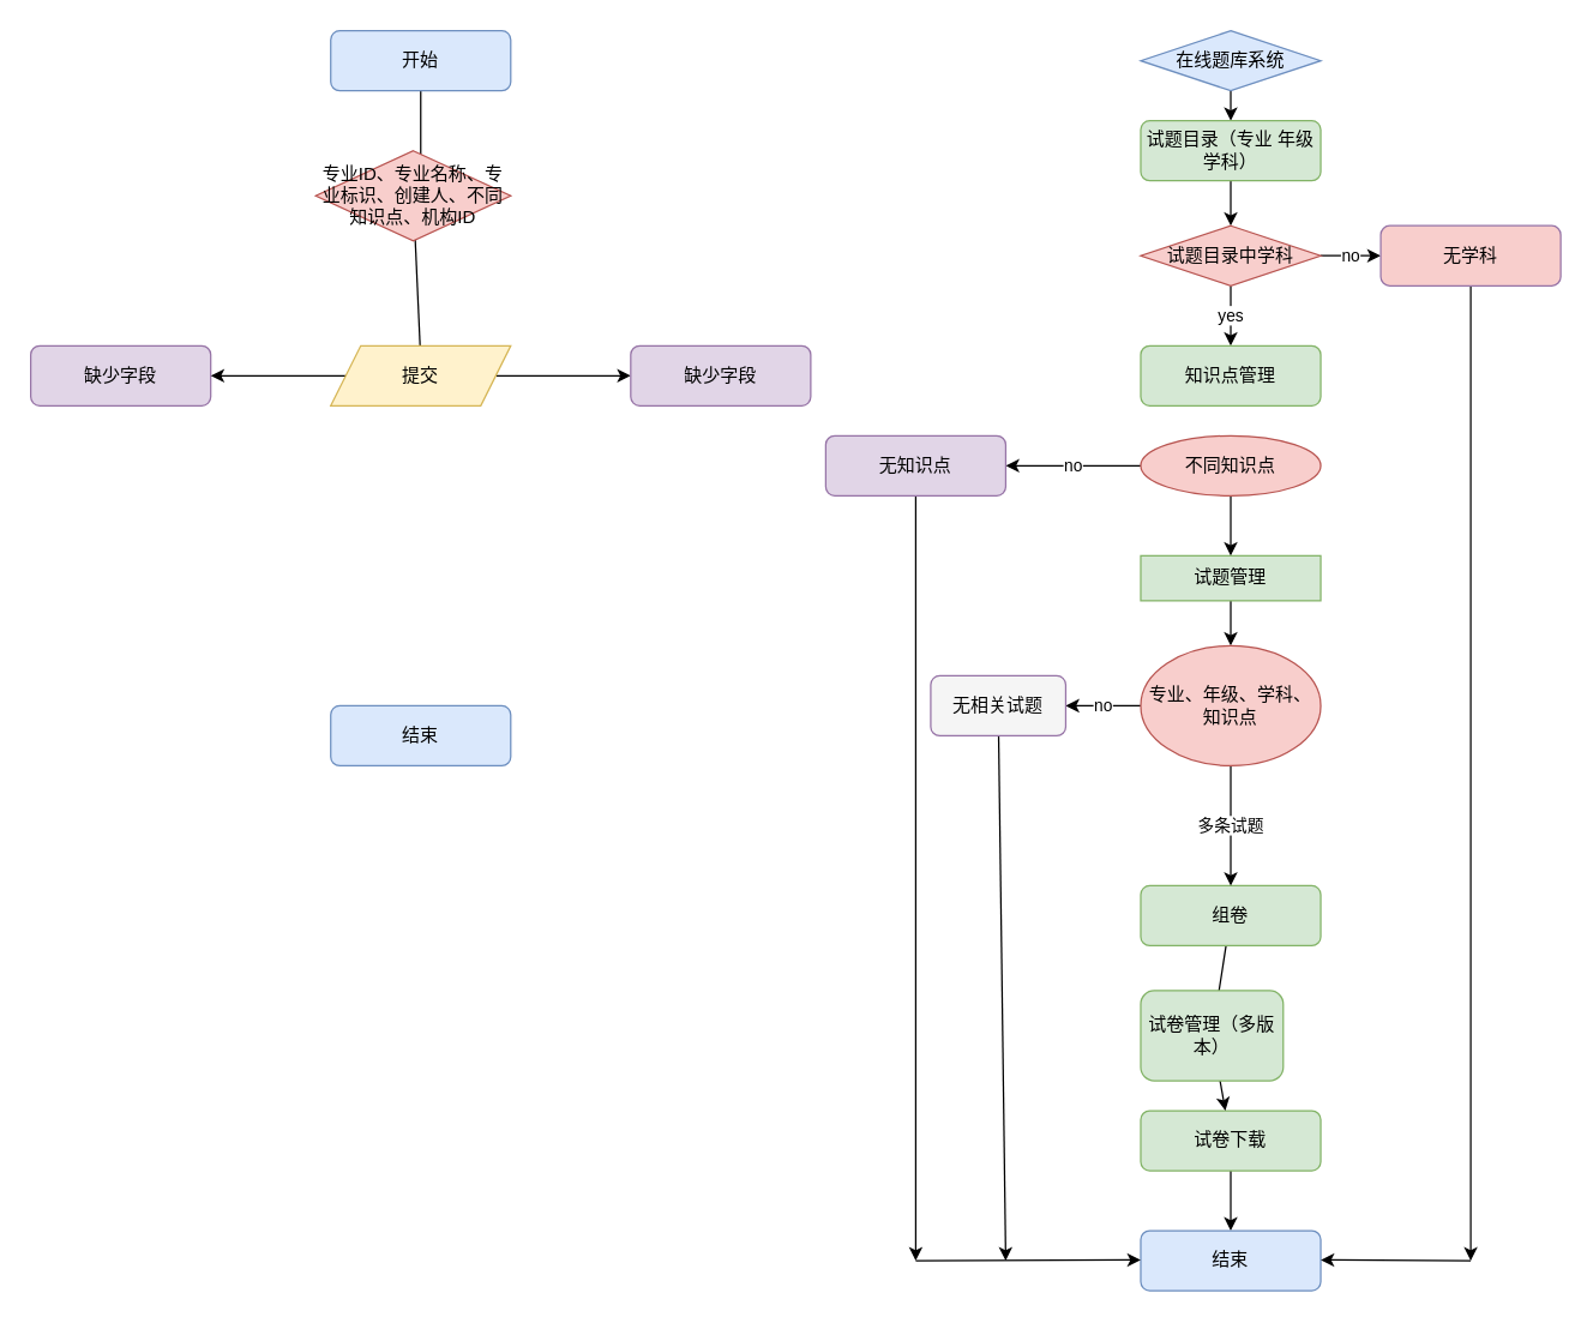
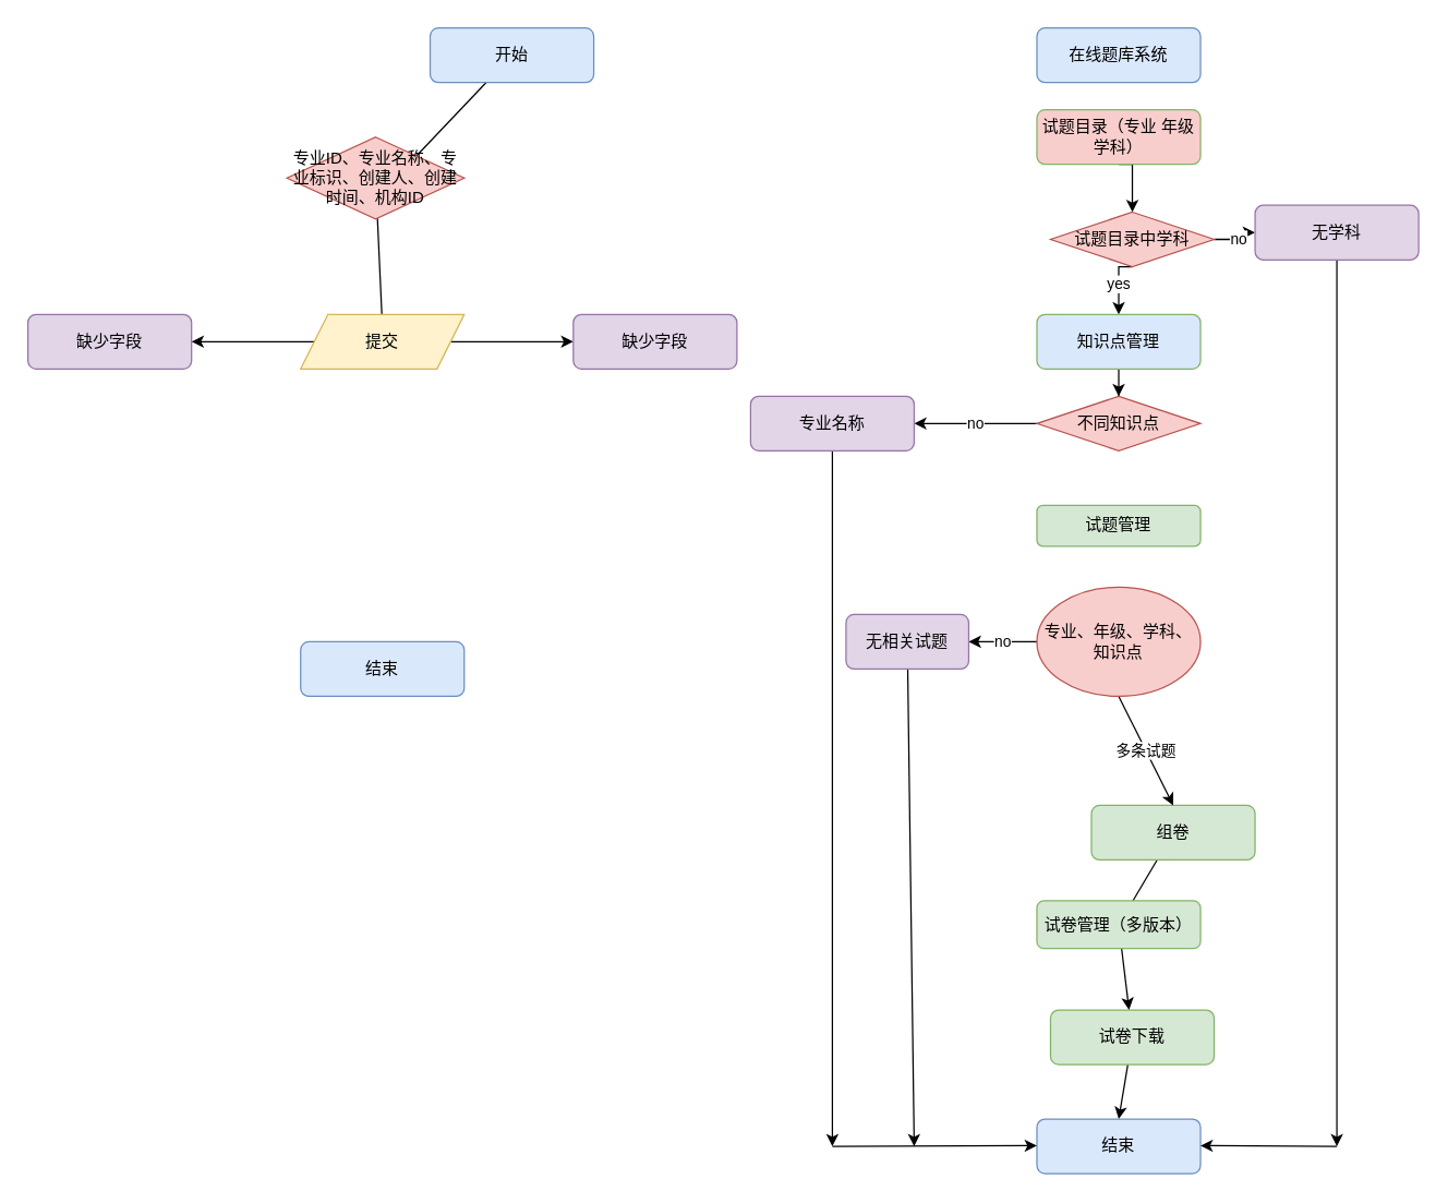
- <mxCell id="36" value="开始" style="rounded=1;whiteSpace=wrap;html=1;fillColor=#dae8fc;strokeColor=#6c8ebf;" vertex="1" parent="1"><mxGeometry x="220" y="20" width="120" height="40" as="geometry" /></mxCell>
+ <mxCell id="36" value="开始" style="rounded=1;whiteSpace=wrap;html=1;fillColor=#dae8fc;strokeColor=#6c8ebf;" vertex="1" parent="1"><mxGeometry x="315" y="20" width="120" height="40" as="geometry" /></mxCell>
- <mxCell id="3" value="&lt;font style=&quot;vertical-align: inherit&quot;&gt;&lt;font style=&quot;vertical-align: inherit&quot;&gt;在线题库系统&lt;/font&gt;&lt;/font&gt;" style="rhombus;whiteSpace=wrap;html=1;fontSize=12;glass=0;strokeWidth=1;shadow=0;fillColor=#dae8fc;strokeColor=#6c8ebf;" parent="1" vertex="1"><mxGeometry x="760" y="20" width="120" height="40" as="geometry" /></mxCell>
+ <mxCell id="3" value="&lt;font style=&quot;vertical-align: inherit&quot;&gt;&lt;font style=&quot;vertical-align: inherit&quot;&gt;在线题库系统&lt;/font&gt;&lt;/font&gt;" style="rounded=1;whiteSpace=wrap;html=1;fontSize=12;glass=0;strokeWidth=1;shadow=0;fillColor=#dae8fc;strokeColor=#6c8ebf;" parent="1" vertex="1"><mxGeometry x="760" y="20" width="120" height="40" as="geometry" /></mxCell>
- <mxCell id="2" style="edgeStyle=orthogonalEdgeStyle;rounded=0;orthogonalLoop=1;jettySize=auto;html=1;exitX=0.5;exitY=1;exitDx=0;exitDy=0;entryX=0.5;entryY=0;entryDx=0;entryDy=0;" edge="1" parent="1" source="3" target="5"><mxGeometry relative="1" as="geometry" /></mxCell>
- <mxCell id="5" value="&lt;font style=&quot;vertical-align: inherit&quot;&gt;&lt;font style=&quot;vertical-align: inherit&quot;&gt;&lt;font style=&quot;vertical-align: inherit&quot;&gt;&lt;font style=&quot;vertical-align: inherit&quot;&gt;试题目录（专业 年级 学科）&lt;/font&gt;&lt;/font&gt;&lt;/font&gt;&lt;/font&gt;" style="rounded=1;whiteSpace=wrap;html=1;fontSize=12;glass=0;strokeWidth=1;shadow=0;fillColor=#d5e8d4;strokeColor=#82b366;" vertex="1" parent="1"><mxGeometry x="760" y="80" width="120" height="40" as="geometry" /></mxCell>
+ <mxCell id="5" value="&lt;font style=&quot;vertical-align: inherit&quot;&gt;&lt;font style=&quot;vertical-align: inherit&quot;&gt;&lt;font style=&quot;vertical-align: inherit&quot;&gt;&lt;font style=&quot;vertical-align: inherit&quot;&gt;试题目录（专业 年级 学科）&lt;/font&gt;&lt;/font&gt;&lt;/font&gt;&lt;/font&gt;" style="rounded=1;whiteSpace=wrap;html=1;fontSize=12;glass=0;strokeWidth=1;shadow=0;fillColor=#f8cecc;strokeColor=#82b366;" vertex="1" parent="1"><mxGeometry x="760" y="80" width="120" height="40" as="geometry" /></mxCell>
- <mxCell id="39" value="专业ID、专业名称、专业标识、创建人、不同知识点、机构ID" style="rhombus;whiteSpace=wrap;html=1;fillColor=#f8cecc;strokeColor=#b85450;" vertex="1" parent="1"><mxGeometry x="210" y="100" width="130" height="60" as="geometry" /></mxCell>
+ <mxCell id="39" value="专业ID、专业名称、专业标识、创建人、创建时间、机构ID" style="rhombus;whiteSpace=wrap;html=1;fillColor=#f8cecc;strokeColor=#b85450;" vertex="1" parent="1"><mxGeometry x="210" y="100" width="130" height="60" as="geometry" /></mxCell>
- <mxCell id="8" value="&lt;font style=&quot;vertical-align: inherit&quot;&gt;&lt;font style=&quot;vertical-align: inherit&quot;&gt;试题目录中学科&lt;/font&gt;&lt;/font&gt;" style="rhombus;whiteSpace=wrap;html=1;fillColor=#f8cecc;strokeColor=#b85450;" vertex="1" parent="1"><mxGeometry x="760" y="150" width="120" height="40" as="geometry" /></mxCell>
+ <mxCell id="8" value="&lt;font style=&quot;vertical-align: inherit&quot;&gt;&lt;font style=&quot;vertical-align: inherit&quot;&gt;试题目录中学科&lt;/font&gt;&lt;/font&gt;" style="rhombus;whiteSpace=wrap;html=1;fillColor=#f8cecc;strokeColor=#b85450;" vertex="1" parent="1"><mxGeometry x="770" y="155" width="120" height="40" as="geometry" /></mxCell>
- <mxCell id="12" value="无学科" style="rounded=1;whiteSpace=wrap;html=1;fillColor=#f8cecc;strokeColor=#9673a6;" vertex="1" parent="1"><mxGeometry x="920" y="150" width="120" height="40" as="geometry" /></mxCell>
+ <mxCell id="12" value="无学科" style="rounded=1;whiteSpace=wrap;html=1;fillColor=#e1d5e7;strokeColor=#9673a6;" vertex="1" parent="1"><mxGeometry x="920" y="150" width="120" height="40" as="geometry" /></mxCell>
- <mxCell id="10" value="&lt;font style=&quot;vertical-align: inherit&quot;&gt;&lt;font style=&quot;vertical-align: inherit&quot;&gt;知识点管理&lt;/font&gt;&lt;/font&gt;" style="rounded=1;whiteSpace=wrap;html=1;fontSize=12;glass=0;strokeWidth=1;shadow=0;fillColor=#d5e8d4;strokeColor=#82b366;" vertex="1" parent="1"><mxGeometry x="760" y="230" width="120" height="40" as="geometry" /></mxCell>
+ <mxCell id="10" value="&lt;font style=&quot;vertical-align: inherit&quot;&gt;&lt;font style=&quot;vertical-align: inherit&quot;&gt;知识点管理&lt;/font&gt;&lt;/font&gt;" style="rounded=1;whiteSpace=wrap;html=1;fontSize=12;glass=0;strokeWidth=1;shadow=0;fillColor=#dae8fc;strokeColor=#82b366;" vertex="1" parent="1"><mxGeometry x="760" y="230" width="120" height="40" as="geometry" /></mxCell>
+ <mxCell id="9" style="edgeStyle=orthogonalEdgeStyle;rounded=0;orthogonalLoop=1;jettySize=auto;html=1;" edge="1" parent="1" source="10" target="17"><mxGeometry relative="1" as="geometry" /></mxCell>
- <mxCell id="30" value="无知识点" style="rounded=1;whiteSpace=wrap;html=1;fillColor=#e1d5e7;strokeColor=#9673a6;" vertex="1" parent="1"><mxGeometry x="550" y="290" width="120" height="40" as="geometry" /></mxCell>
+ <mxCell id="30" value="专业名称" style="rounded=1;whiteSpace=wrap;html=1;fillColor=#e1d5e7;strokeColor=#9673a6;" vertex="1" parent="1"><mxGeometry x="550" y="290" width="120" height="40" as="geometry" /></mxCell>
- <mxCell id="17" value="&lt;font style=&quot;vertical-align: inherit&quot;&gt;&lt;font style=&quot;vertical-align: inherit&quot;&gt;不同知识点&lt;/font&gt;&lt;/font&gt;" style="ellipse;whiteSpace=wrap;html=1;fillColor=#f8cecc;strokeColor=#b85450;" vertex="1" parent="1"><mxGeometry x="760" y="290" width="120" height="40" as="geometry" /></mxCell>
+ <mxCell id="17" value="&lt;font style=&quot;vertical-align: inherit&quot;&gt;&lt;font style=&quot;vertical-align: inherit&quot;&gt;不同知识点&lt;/font&gt;&lt;/font&gt;" style="rhombus;whiteSpace=wrap;html=1;fillColor=#f8cecc;strokeColor=#b85450;" vertex="1" parent="1"><mxGeometry x="760" y="290" width="120" height="40" as="geometry" /></mxCell>
- <mxCell id="15" value="" style="edgeStyle=orthogonalEdgeStyle;rounded=0;orthogonalLoop=1;jettySize=auto;html=1;" edge="1" parent="1" source="17" target="14"><mxGeometry relative="1" as="geometry" /></mxCell>
- <mxCell id="14" value="&lt;font style=&quot;vertical-align: inherit&quot;&gt;&lt;font style=&quot;vertical-align: inherit&quot;&gt;试题管理&lt;/font&gt;&lt;/font&gt;" style="whiteSpace=wrap;html=1;fontSize=12;glass=0;strokeWidth=1;shadow=0;fillColor=#d5e8d4;strokeColor=#82b366;rounded=0;" vertex="1" parent="1"><mxGeometry x="760" y="370" width="120" height="30" as="geometry" /></mxCell>
+ <mxCell id="14" value="&lt;font style=&quot;vertical-align: inherit&quot;&gt;&lt;font style=&quot;vertical-align: inherit&quot;&gt;试题管理&lt;/font&gt;&lt;/font&gt;" style="rounded=1;whiteSpace=wrap;html=1;fontSize=12;glass=0;strokeWidth=1;shadow=0;fillColor=#d5e8d4;strokeColor=#82b366;" vertex="1" parent="1"><mxGeometry x="760" y="370" width="120" height="30" as="geometry" /></mxCell>
- <mxCell id="13" value="" style="edgeStyle=none;rounded=0;orthogonalLoop=1;jettySize=auto;html=1;" edge="1" parent="1" source="14" target="26"><mxGeometry relative="1" as="geometry" /></mxCell>
- <mxCell id="33" value="无相关试题" style="rounded=1;whiteSpace=wrap;html=1;fillColor=#f5f5f5;strokeColor=#9673a6;" vertex="1" parent="1"><mxGeometry x="620" y="450" width="90" height="40" as="geometry" /></mxCell>
+ <mxCell id="33" value="无相关试题" style="rounded=1;whiteSpace=wrap;html=1;fillColor=#e1d5e7;strokeColor=#9673a6;" vertex="1" parent="1"><mxGeometry x="620" y="450" width="90" height="40" as="geometry" /></mxCell>
- <mxCell id="19" value="&lt;font style=&quot;vertical-align: inherit&quot;&gt;&lt;font style=&quot;vertical-align: inherit&quot;&gt;组卷&lt;/font&gt;&lt;/font&gt;" style="rounded=1;whiteSpace=wrap;html=1;fontSize=12;glass=0;strokeWidth=1;shadow=0;fillColor=#d5e8d4;strokeColor=#82b366;" vertex="1" parent="1"><mxGeometry x="760" y="590" width="120" height="40" as="geometry" /></mxCell>
+ <mxCell id="19" value="&lt;font style=&quot;vertical-align: inherit&quot;&gt;&lt;font style=&quot;vertical-align: inherit&quot;&gt;组卷&lt;/font&gt;&lt;/font&gt;" style="rounded=1;whiteSpace=wrap;html=1;fontSize=12;glass=0;strokeWidth=1;shadow=0;fillColor=#d5e8d4;strokeColor=#82b366;" vertex="1" parent="1"><mxGeometry x="800" y="590" width="120" height="40" as="geometry" /></mxCell>
- <mxCell id="23" value="&lt;font style=&quot;vertical-align: inherit&quot;&gt;&lt;font style=&quot;vertical-align: inherit&quot;&gt;试卷管理（多版本）&lt;/font&gt;&lt;/font&gt;" style="rounded=1;whiteSpace=wrap;html=1;fontSize=12;glass=0;strokeWidth=1;shadow=0;fillColor=#d5e8d4;strokeColor=#82b366;" vertex="1" parent="1"><mxGeometry x="760" y="660" width="95" height="60" as="geometry" /></mxCell>
+ <mxCell id="23" value="&lt;font style=&quot;vertical-align: inherit&quot;&gt;&lt;font style=&quot;vertical-align: inherit&quot;&gt;试卷管理（多版本）&lt;/font&gt;&lt;/font&gt;" style="rounded=1;whiteSpace=wrap;html=1;fontSize=12;glass=0;strokeWidth=1;shadow=0;fillColor=#d5e8d4;strokeColor=#82b366;" vertex="1" parent="1"><mxGeometry x="760" y="660" width="120" height="35" as="geometry" /></mxCell>
- <mxCell id="21" value="&lt;font style=&quot;vertical-align: inherit&quot;&gt;&lt;font style=&quot;vertical-align: inherit&quot;&gt;试卷下载&lt;/font&gt;&lt;/font&gt;" style="rounded=1;whiteSpace=wrap;html=1;fontSize=12;glass=0;strokeWidth=1;shadow=0;fillColor=#d5e8d4;strokeColor=#82b366;" vertex="1" parent="1"><mxGeometry x="760" y="740" width="120" height="40" as="geometry" /></mxCell>
+ <mxCell id="21" value="&lt;font style=&quot;vertical-align: inherit&quot;&gt;&lt;font style=&quot;vertical-align: inherit&quot;&gt;试卷下载&lt;/font&gt;&lt;/font&gt;" style="rounded=1;whiteSpace=wrap;html=1;fontSize=12;glass=0;strokeWidth=1;shadow=0;fillColor=#d5e8d4;strokeColor=#82b366;" vertex="1" parent="1"><mxGeometry x="770" y="740" width="120" height="40" as="geometry" /></mxCell>
